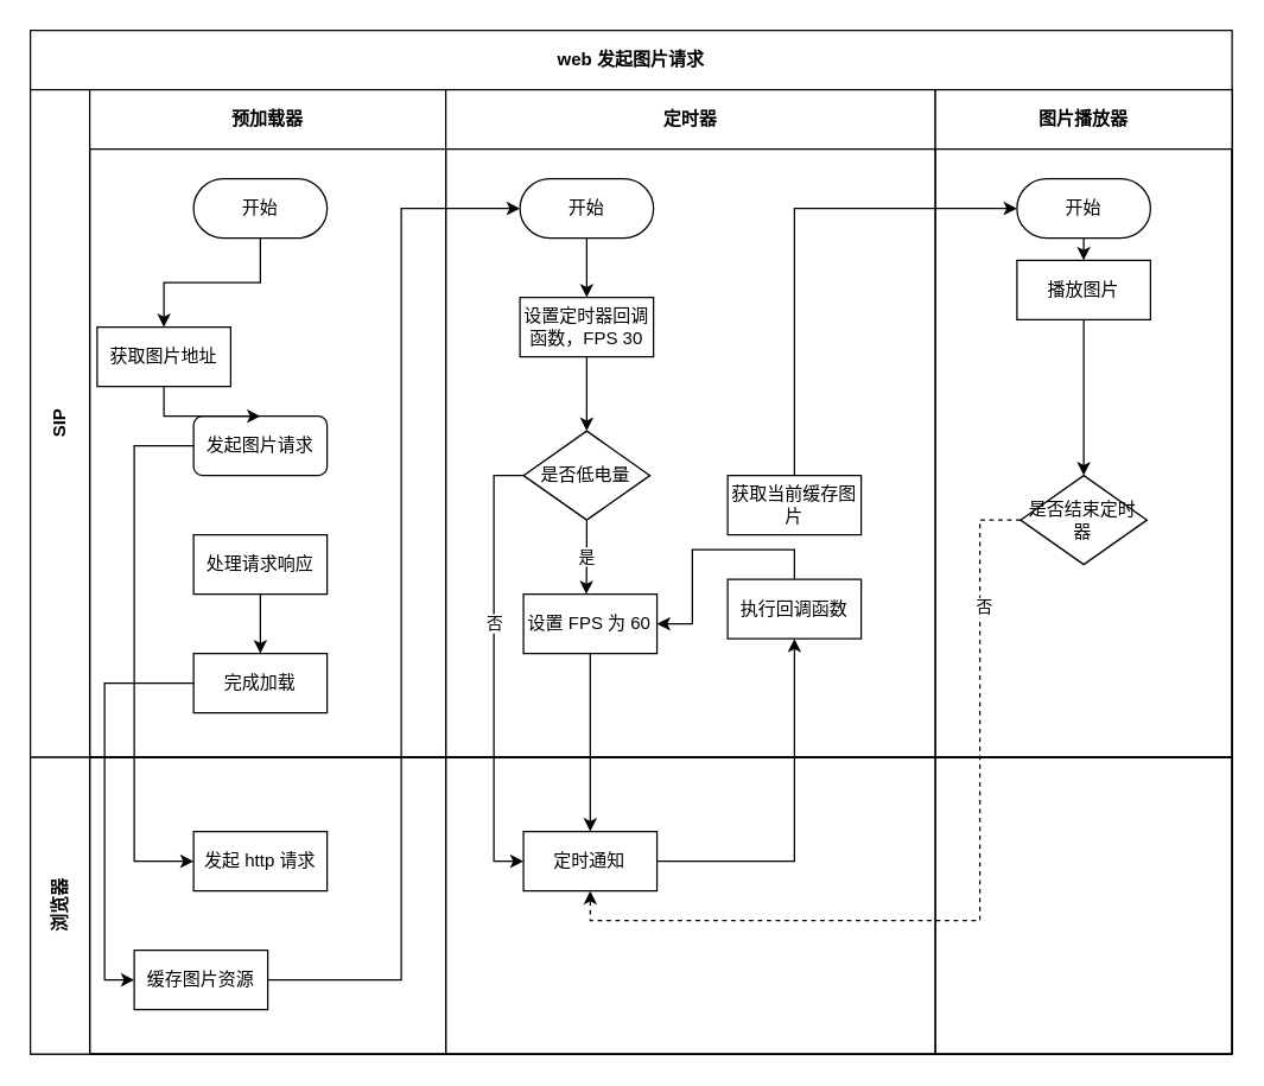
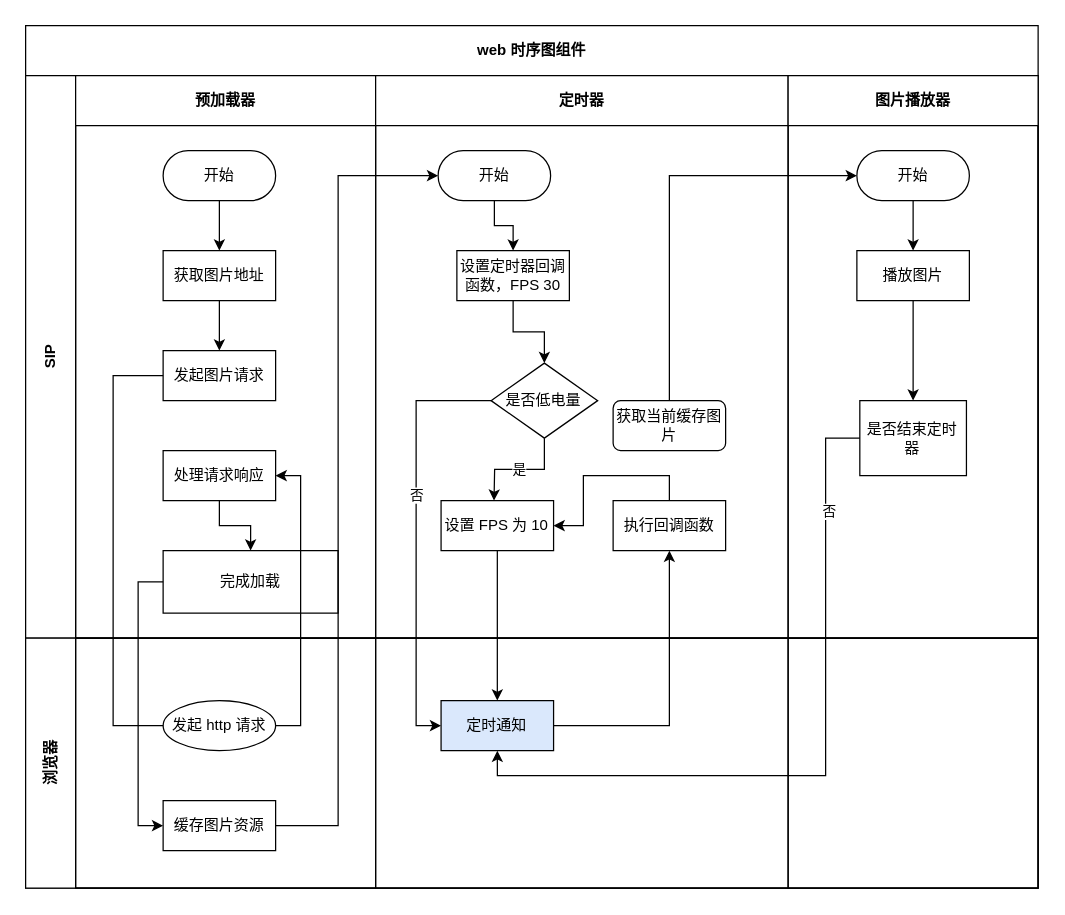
- <mxCell id="2" value="web 发起图片请求" style="shape=table;childLayout=tableLayout;rowLines=0;columnLines=0;startSize=40;html=1;whiteSpace=wrap;collapsible=0;recursiveResize=0;expand=0;fontStyle=1" parent="1" vertex="1"><mxGeometry x="20" y="20" width="810" height="690" as="geometry" /></mxCell>
+ <mxCell id="2" value="web 时序图组件" style="shape=table;childLayout=tableLayout;rowLines=0;columnLines=0;startSize=40;html=1;whiteSpace=wrap;collapsible=0;recursiveResize=0;expand=0;fontStyle=1" parent="1" vertex="1"><mxGeometry x="20" y="20" width="810" height="690" as="geometry" /></mxCell>
- <mxCell id="25" value="播放图片" style="rounded=0;whiteSpace=wrap;html=1;" parent="23" vertex="1"><mxGeometry x="55" y="115" width="90" height="40" as="geometry" /></mxCell>
+ <mxCell id="25" value="播放图片" style="rounded=0;whiteSpace=wrap;html=1;" parent="23" vertex="1"><mxGeometry x="55" y="140" width="90" height="40" as="geometry" /></mxCell>
- <mxCell id="17" value="设置定时器回调函数，FPS 30" style="rounded=0;whiteSpace=wrap;html=1;" vertex="1" parent="13"><mxGeometry x="50" y="140" width="90" height="40" as="geometry" /></mxCell>
+ <mxCell id="17" value="设置定时器回调函数，FPS 30" style="rounded=0;whiteSpace=wrap;html=1;" vertex="1" parent="13"><mxGeometry x="65" y="140" width="90" height="40" as="geometry" /></mxCell>
- <mxCell id="7" value="获取图片地址" style="rounded=0;whiteSpace=wrap;html=1;" parent="4" vertex="1"><mxGeometry x="5" y="160" width="90" height="40" as="geometry" /></mxCell>
+ <mxCell id="7" value="获取图片地址" style="rounded=0;whiteSpace=wrap;html=1;" parent="4" vertex="1"><mxGeometry x="70" y="140" width="90" height="40" as="geometry" /></mxCell>
- <mxCell id="8" value="发起图片请求" style="whiteSpace=wrap;html=1;rounded=1;" parent="4" vertex="1"><mxGeometry x="70" y="220" width="90" height="40" as="geometry" /></mxCell>
+ <mxCell id="8" value="发起图片请求" style="rounded=0;whiteSpace=wrap;html=1;" parent="4" vertex="1"><mxGeometry x="70" y="220" width="90" height="40" as="geometry" /></mxCell>
- <mxCell id="18" value="是否低电量" style="rhombus;whiteSpace=wrap;html=1;" vertex="1" parent="13"><mxGeometry x="52.36" y="230" width="85.29" height="60" as="geometry" /></mxCell>
+ <mxCell id="18" value="是否低电量" style="rhombus;whiteSpace=wrap;html=1;" vertex="1" parent="13"><mxGeometry x="92.36" y="230" width="85.29" height="60" as="geometry" /></mxCell>
- <mxCell id="22" value="获取当前缓存图片" style="rounded=0;whiteSpace=wrap;html=1;" vertex="1" parent="13"><mxGeometry x="190" y="260" width="90" height="40" as="geometry" /></mxCell>
+ <mxCell id="22" value="获取当前缓存图片" style="whiteSpace=wrap;html=1;rounded=1;" vertex="1" parent="13"><mxGeometry x="190" y="260" width="90" height="40" as="geometry" /></mxCell>
- <mxCell id="28" value="是否结束定时器" style="rhombus;whiteSpace=wrap;html=1;" vertex="1" parent="23"><mxGeometry x="57.36" y="260" width="85.29" height="60" as="geometry" /></mxCell>
+ <mxCell id="28" value="是否结束定时器" style="whiteSpace=wrap;html=1;rounded=0;" vertex="1" parent="23"><mxGeometry x="57.36" y="260" width="85.29" height="60" as="geometry" /></mxCell>
- <mxCell id="21" value="执行回调函数" style="rounded=0;whiteSpace=wrap;html=1;" vertex="1" parent="13"><mxGeometry x="190" y="330" width="90" height="40" as="geometry" /></mxCell>
+ <mxCell id="21" value="执行回调函数" style="rounded=0;whiteSpace=wrap;html=1;" vertex="1" parent="13"><mxGeometry x="190" y="340" width="90" height="40" as="geometry" /></mxCell>
- <mxCell id="19" value="设置 FPS 为 60" style="rounded=0;whiteSpace=wrap;html=1;" vertex="1" parent="13"><mxGeometry x="52.36" y="340" width="90" height="40" as="geometry" /></mxCell>
+ <mxCell id="19" value="设置 FPS 为 10" style="rounded=0;whiteSpace=wrap;html=1;" vertex="1" parent="13"><mxGeometry x="52.36" y="340" width="90" height="40" as="geometry" /></mxCell>
- <mxCell id="12" value="完成加载" style="rounded=0;whiteSpace=wrap;html=1;" vertex="1" parent="4"><mxGeometry x="70" y="380" width="90" height="40" as="geometry" /></mxCell>
+ <mxCell id="12" value="完成加载" style="rounded=0;whiteSpace=wrap;html=1;" vertex="1" parent="4"><mxGeometry x="70" y="380" width="140" height="50" as="geometry" /></mxCell>
+ <mxCell id="39" style="edgeStyle=orthogonalEdgeStyle;rounded=0;orthogonalLoop=1;jettySize=auto;html=1;exitX=1;exitY=0.5;exitDx=0;exitDy=0;entryX=1;entryY=0.5;entryDx=0;entryDy=0;" edge="1" parent="2" source="32" target="11"><mxGeometry relative="1" as="geometry" /></mxCell>
- <mxCell id="37" style="edgeStyle=orthogonalEdgeStyle;rounded=0;orthogonalLoop=1;jettySize=auto;html=1;entryX=0;entryY=0.5;entryDx=0;entryDy=0;" edge="1" parent="2" source="8" target="32"><mxGeometry relative="1" as="geometry"><Array as="points"><mxPoint x="70" y="280" /><mxPoint x="70" y="560" /></Array></mxGeometry></mxCell>
+ <mxCell id="37" style="edgeStyle=orthogonalEdgeStyle;rounded=0;orthogonalLoop=1;jettySize=auto;html=1;entryX=0;entryY=0.5;entryDx=0;entryDy=0;endArrow=none;" edge="1" parent="2" source="8" target="32"><mxGeometry relative="1" as="geometry"><Array as="points"><mxPoint x="70" y="280" /><mxPoint x="70" y="560" /></Array></mxGeometry></mxCell>
- <mxCell id="32" value="发起 http 请求" style="rounded=0;whiteSpace=wrap;html=1;" vertex="1" parent="31"><mxGeometry x="70" y="50" width="90" height="40" as="geometry" /></mxCell>
+ <mxCell id="32" value="发起 http 请求" style="ellipse;whiteSpace=wrap;html=1;" vertex="1" parent="31"><mxGeometry x="70" y="50" width="90" height="40" as="geometry" /></mxCell>
- <mxCell id="35" value="定时通知" style="rounded=0;whiteSpace=wrap;html=1;" vertex="1" parent="34"><mxGeometry x="52.36" y="50" width="90" height="40" as="geometry" /></mxCell>
+ <mxCell id="35" value="定时通知" style="rounded=0;whiteSpace=wrap;html=1;fillColor=#dae8fc;" vertex="1" parent="34"><mxGeometry x="52.36" y="50" width="90" height="40" as="geometry" /></mxCell>
- <mxCell id="45" style="edgeStyle=orthogonalEdgeStyle;rounded=0;orthogonalLoop=1;jettySize=auto;html=1;exitX=0;exitY=0.5;exitDx=0;exitDy=0;entryX=0.5;entryY=1;entryDx=0;entryDy=0;dashed=1;" edge="1" parent="2" source="28" target="35"><mxGeometry relative="1" as="geometry"><Array as="points"><mxPoint x="640" y="330" /><mxPoint x="640" y="600" /><mxPoint x="377" y="600" /></Array></mxGeometry></mxCell>
+ <mxCell id="45" style="edgeStyle=orthogonalEdgeStyle;rounded=0;orthogonalLoop=1;jettySize=auto;html=1;exitX=0;exitY=0.5;exitDx=0;exitDy=0;entryX=0.5;entryY=1;entryDx=0;entryDy=0;" edge="1" parent="2" source="28" target="35"><mxGeometry relative="1" as="geometry"><Array as="points"><mxPoint x="640" y="330" /><mxPoint x="640" y="600" /><mxPoint x="377" y="600" /></Array></mxGeometry></mxCell>
- <mxCell id="33" value="缓存图片资源" style="rounded=0;whiteSpace=wrap;html=1;" vertex="1" parent="31"><mxGeometry x="30" y="130" width="90" height="40" as="geometry" /></mxCell>
+ <mxCell id="33" value="缓存图片资源" style="rounded=0;whiteSpace=wrap;html=1;" vertex="1" parent="31"><mxGeometry x="70" y="130" width="90" height="40" as="geometry" /></mxCell>
